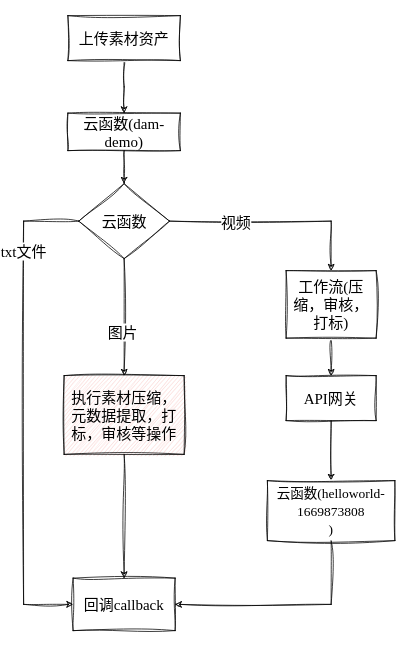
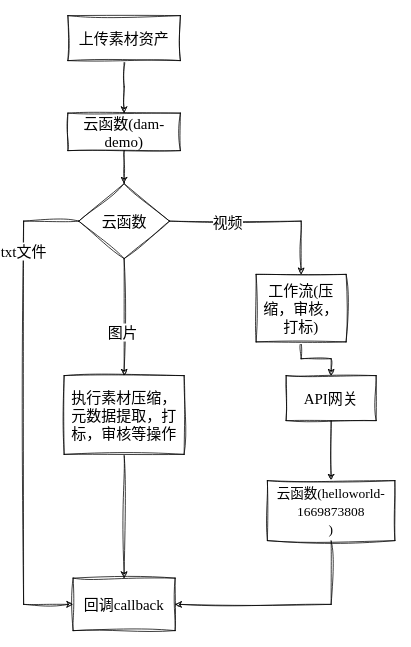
- <mxCell id="17" value="工作流(压缩，审核，打标)" style="rounded=0;whiteSpace=wrap;html=1;sketch=1;hachureGap=4;jiggle=2;curveFitting=1;fontFamily=Architects Daughter;fontSource=https%3A%2F%2Ffonts.googleapis.com%2Fcss%3Ffamily%3DArchitects%2BDaughter;fontSize=20;" vertex="1" parent="1"><mxGeometry x="370" y="360" width="120" height="90" as="geometry" /></mxCell>
+ <mxCell id="17" value="工作流(压缩，审核，打标)" style="rounded=0;whiteSpace=wrap;html=1;sketch=1;hachureGap=4;jiggle=2;curveFitting=1;fontFamily=Architects Daughter;fontSource=https%3A%2F%2Ffonts.googleapis.com%2Fcss%3Ffamily%3DArchitects%2BDaughter;fontSize=20;" vertex="1" parent="1"><mxGeometry x="330" y="365" width="120" height="90" as="geometry" /></mxCell>
- <mxCell id="14" value="执行素材压缩，元数据提取，打标，审核等操作" style="rounded=0;whiteSpace=wrap;html=1;sketch=1;hachureGap=4;jiggle=2;curveFitting=1;fontFamily=Architects Daughter;fontSource=https%3A%2F%2Ffonts.googleapis.com%2Fcss%3Ffamily%3DArchitects%2BDaughter;fontSize=20;fillColor=#f8cecc;" vertex="1" parent="1"><mxGeometry x="74" y="500" width="160" height="105" as="geometry" /></mxCell>
+ <mxCell id="14" value="执行素材压缩，元数据提取，打标，审核等操作" style="rounded=0;whiteSpace=wrap;html=1;sketch=1;hachureGap=4;jiggle=2;curveFitting=1;fontFamily=Architects Daughter;fontSource=https%3A%2F%2Ffonts.googleapis.com%2Fcss%3Ffamily%3DArchitects%2BDaughter;fontSize=20;" vertex="1" parent="1"><mxGeometry x="74" y="500" width="160" height="105" as="geometry" /></mxCell>
